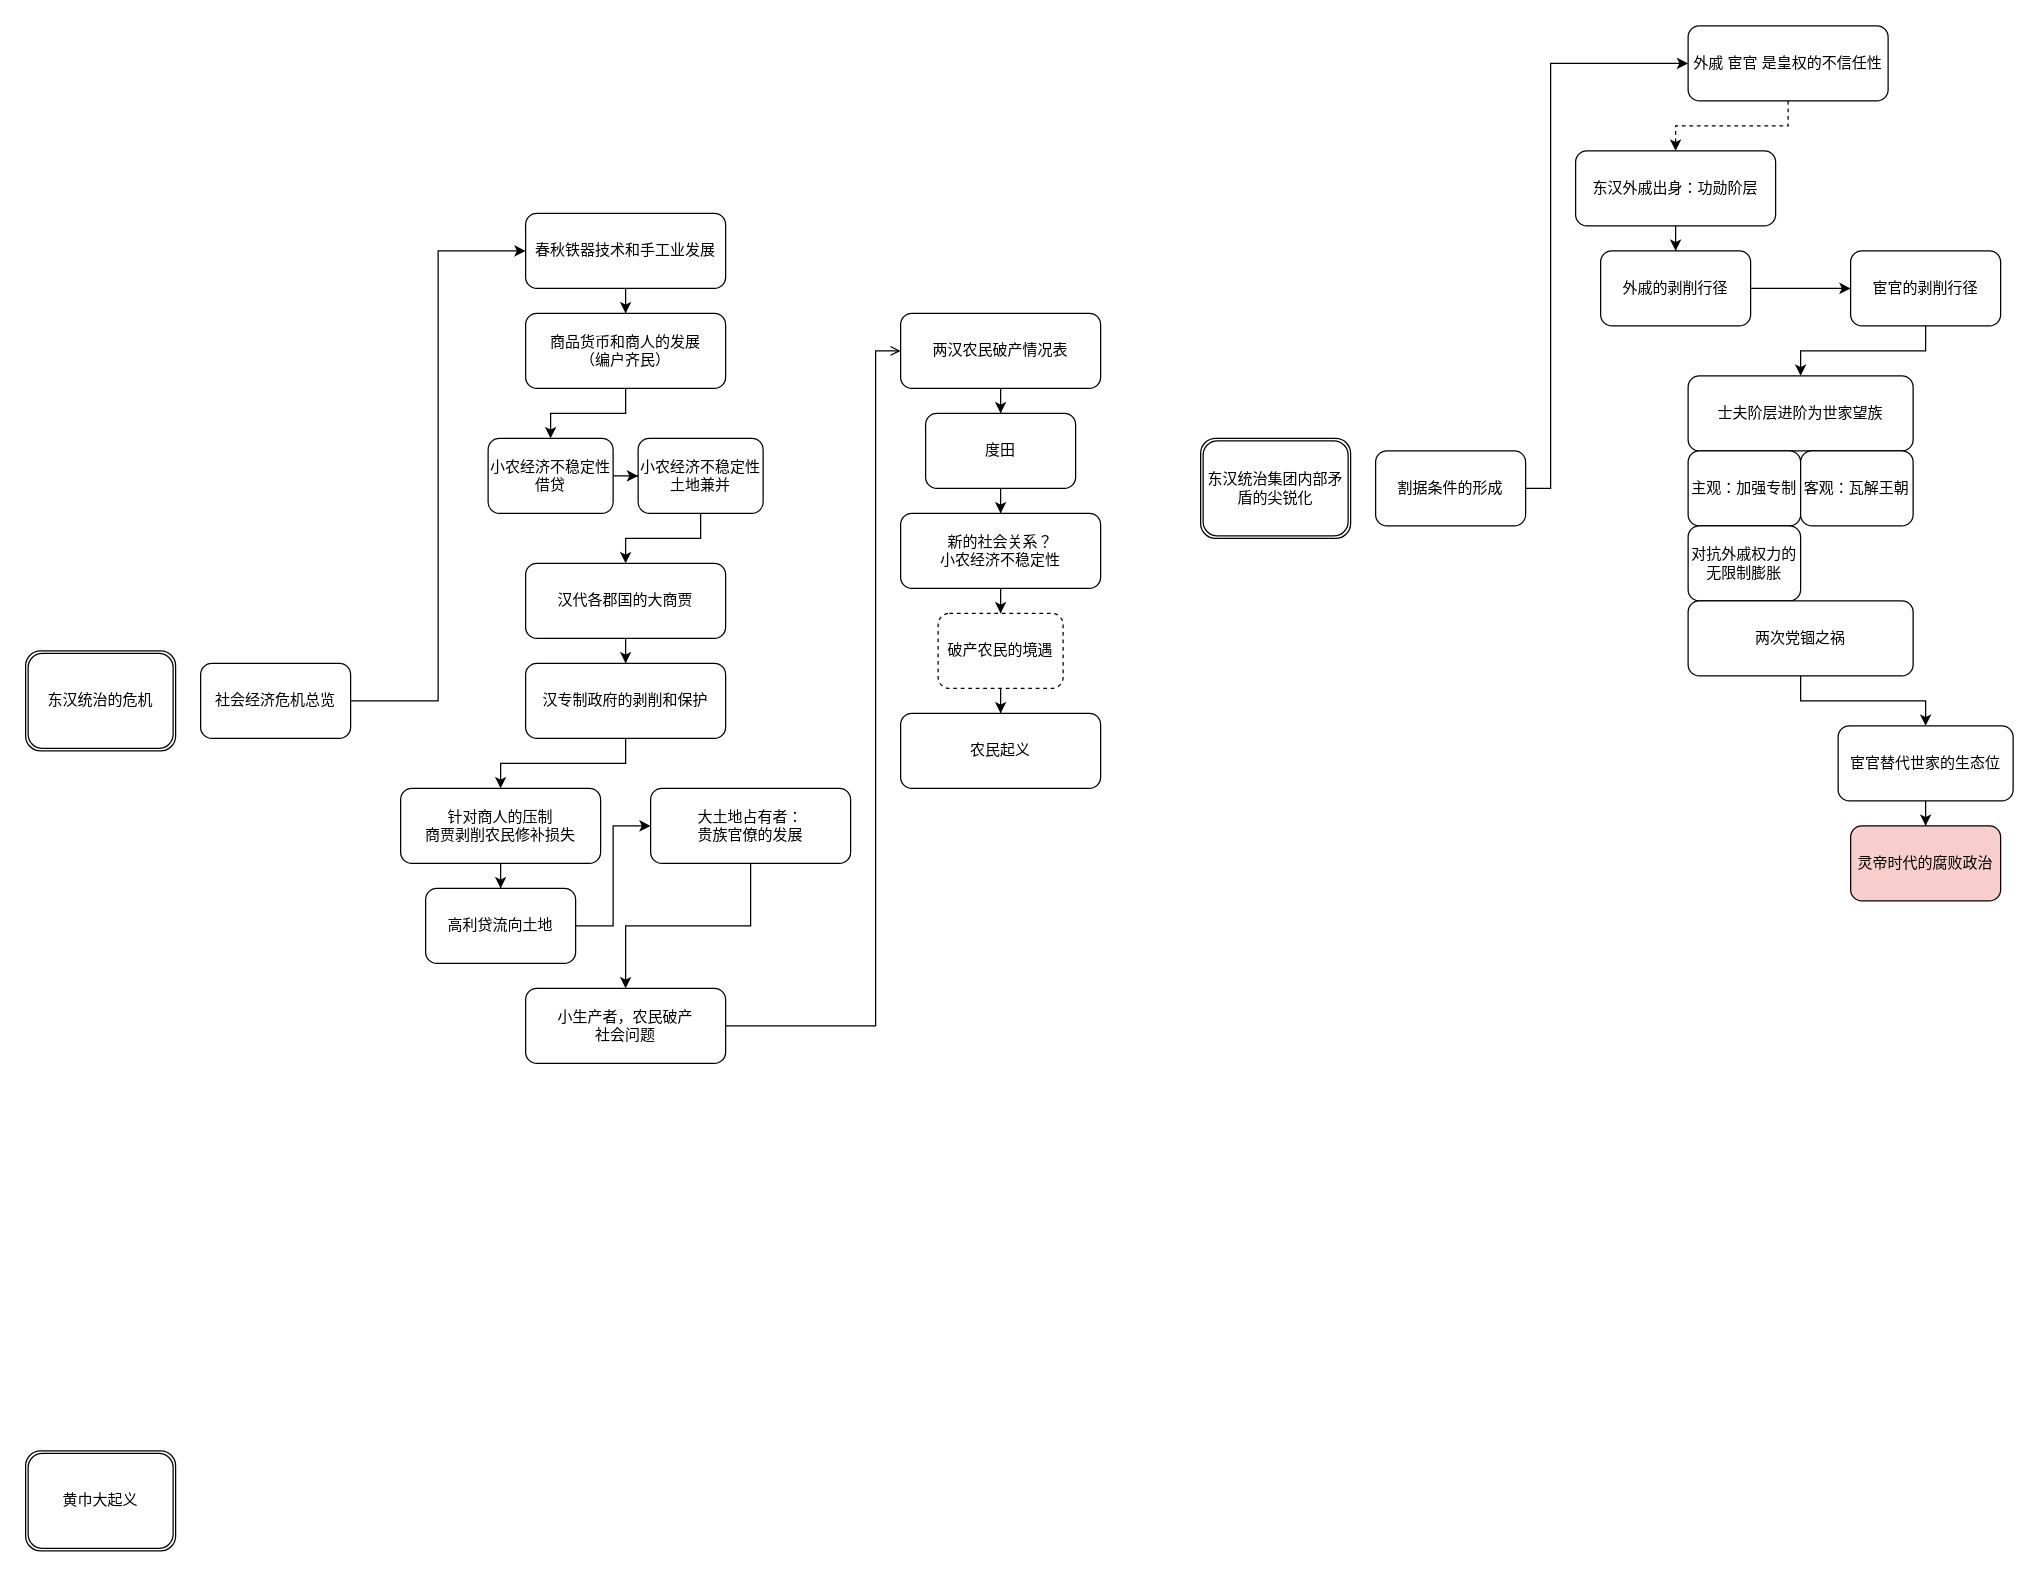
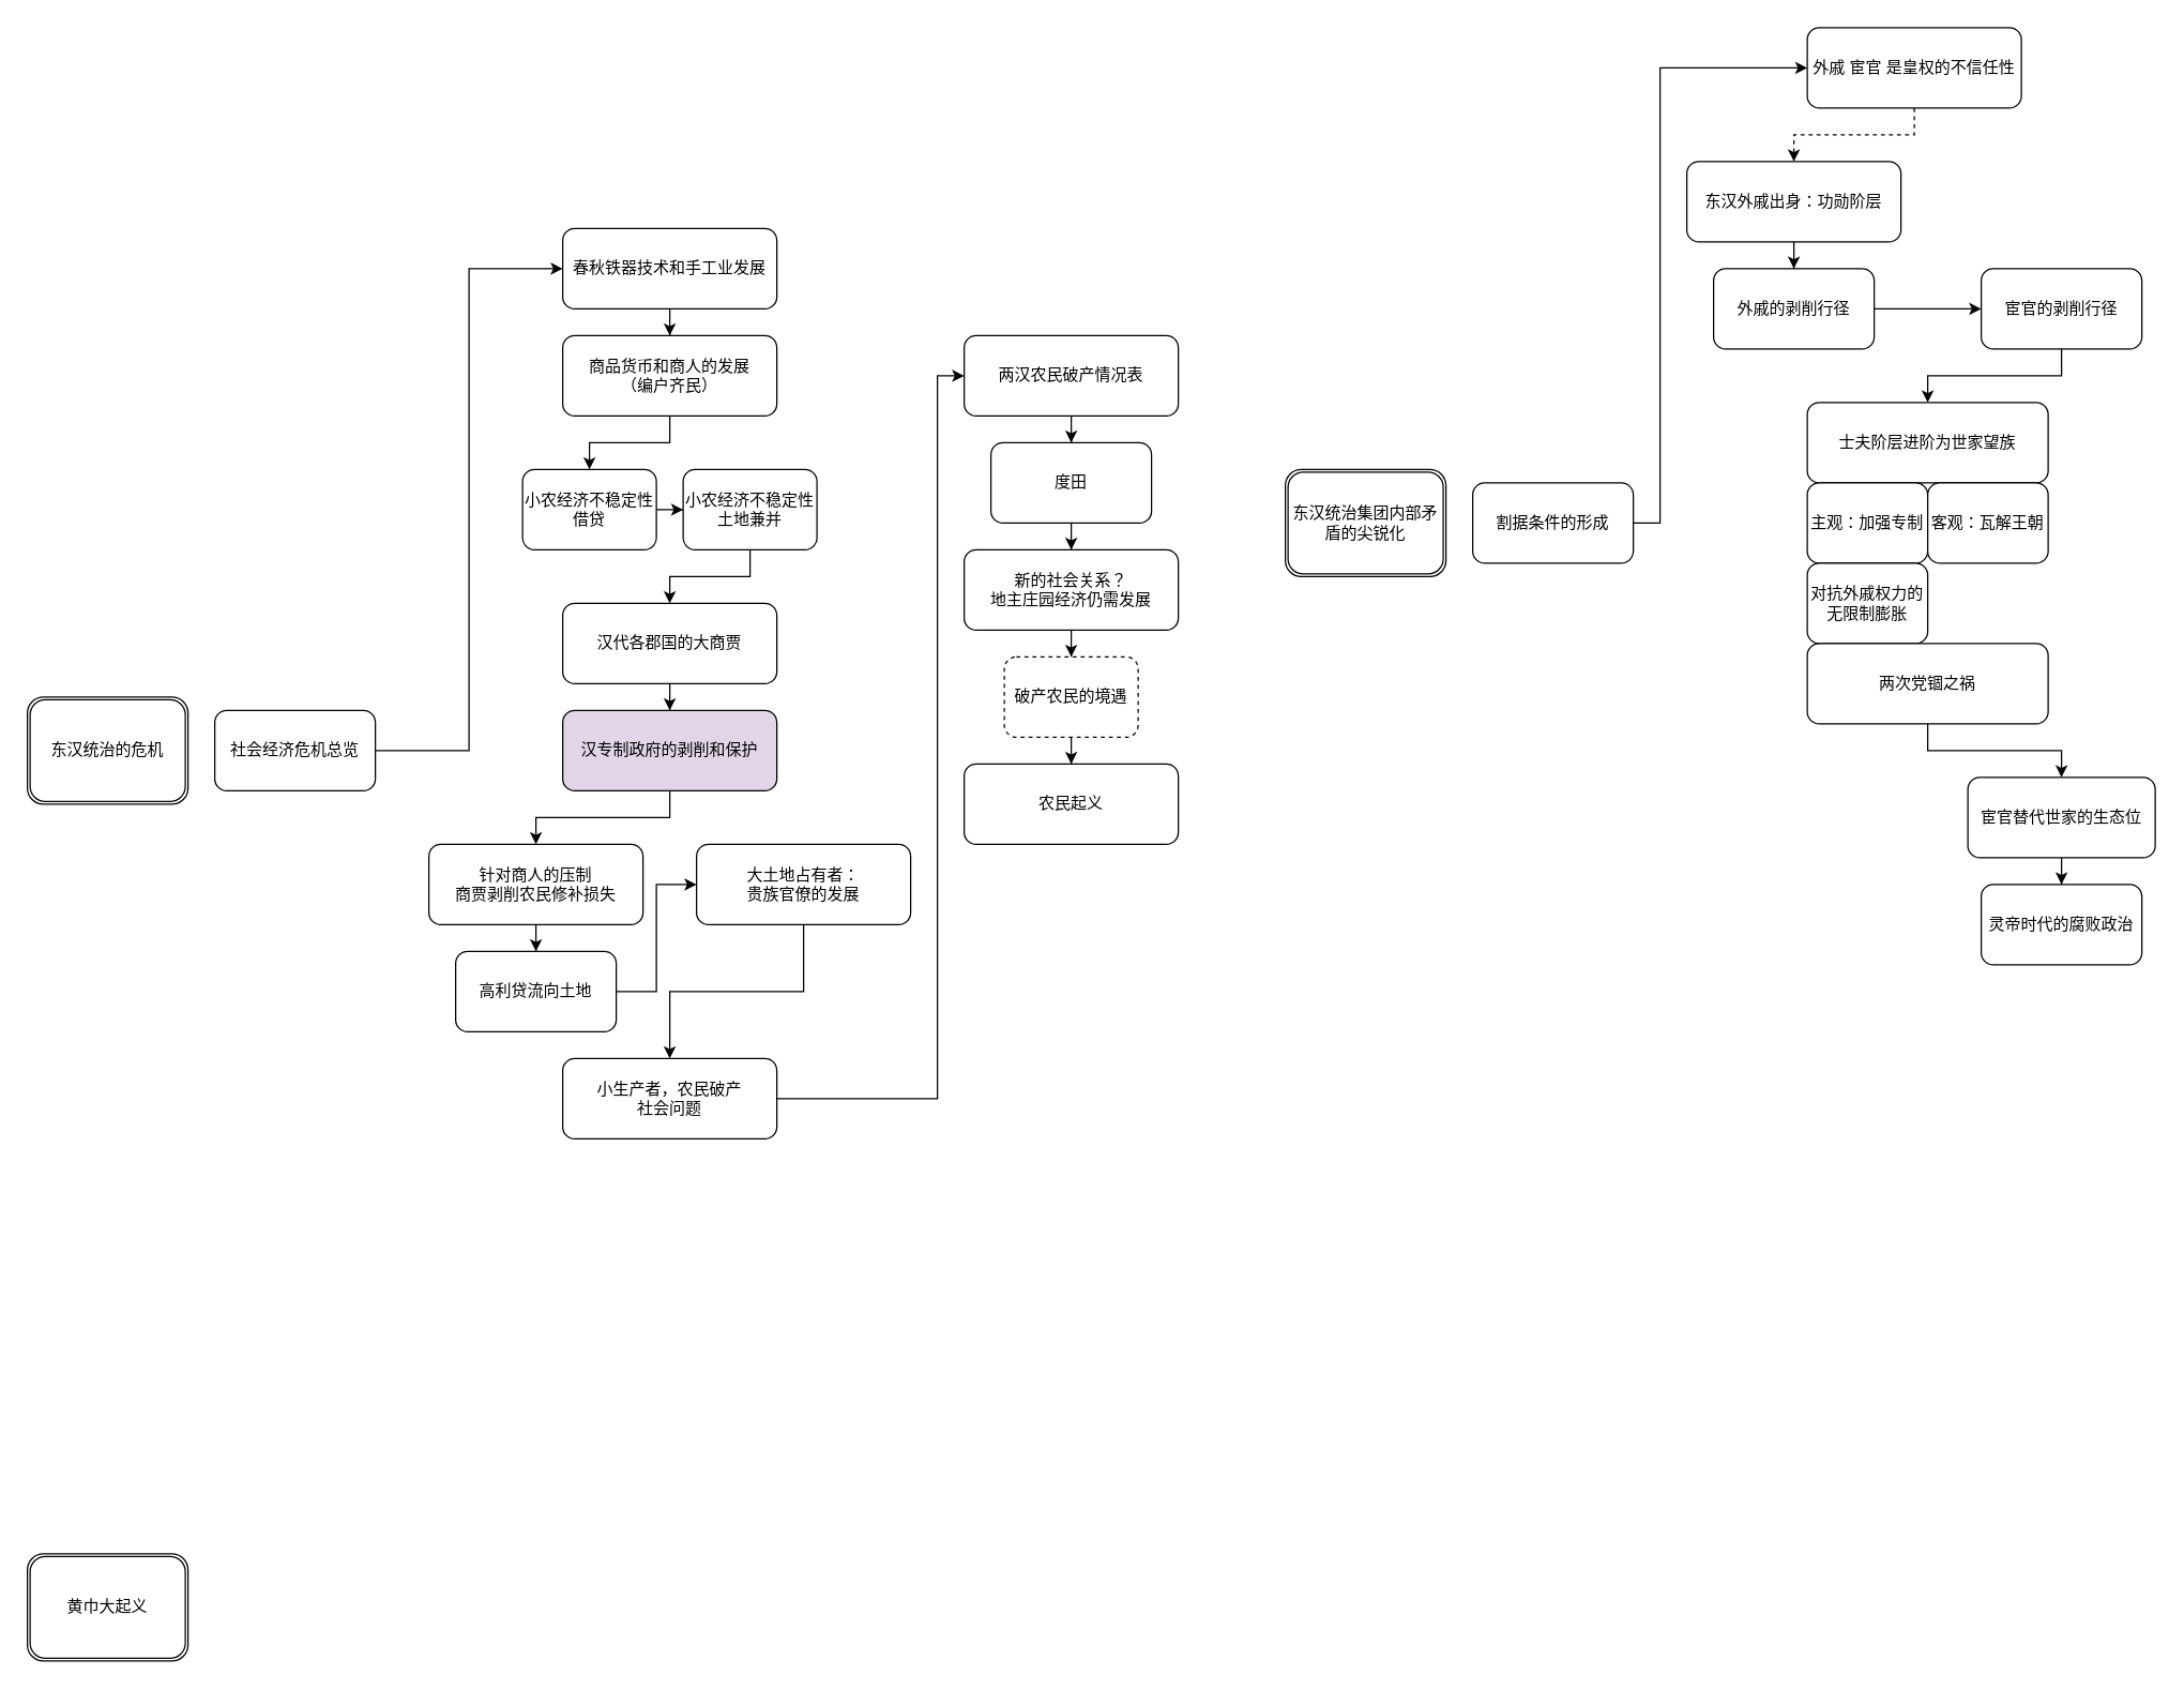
- <mxCell id="23" style="edgeStyle=orthogonalEdgeStyle;rounded=0;orthogonalLoop=1;jettySize=auto;html=1;entryX=0;entryY=0.5;entryDx=0;entryDy=0;endArrow=open;" parent="1" source="24" target="26" edge="1"><mxGeometry relative="1" as="geometry"><Array as="points"><mxPoint x="700" y="820" /><mxPoint x="700" y="280" /></Array></mxGeometry></mxCell>
+ <mxCell id="23" style="edgeStyle=orthogonalEdgeStyle;rounded=0;orthogonalLoop=1;jettySize=auto;html=1;entryX=0;entryY=0.5;entryDx=0;entryDy=0;" parent="1" source="24" target="26" edge="1"><mxGeometry relative="1" as="geometry"><Array as="points"><mxPoint x="700" y="820" /><mxPoint x="700" y="280" /></Array></mxGeometry></mxCell>
- <mxCell id="30" value="新的社会关系？&lt;br&gt;小农经济不稳定性" style="rounded=1;whiteSpace=wrap;html=1;" parent="1" vertex="1"><mxGeometry x="720" y="410" width="160" height="60" as="geometry" /></mxCell>
+ <mxCell id="30" value="新的社会关系？&lt;br&gt;地主庄园经济仍需发展" style="rounded=1;whiteSpace=wrap;html=1;" parent="1" vertex="1"><mxGeometry x="720" y="410" width="160" height="60" as="geometry" /></mxCell>
- <mxCell id="16" value="汉专制政府的剥削和保护" style="rounded=1;whiteSpace=wrap;html=1;" parent="1" vertex="1"><mxGeometry x="420" y="530" width="160" height="60" as="geometry" /></mxCell>
+ <mxCell id="16" value="汉专制政府的剥削和保护" style="rounded=1;whiteSpace=wrap;html=1;fillColor=#e1d5e7;" parent="1" vertex="1"><mxGeometry x="420" y="530" width="160" height="60" as="geometry" /></mxCell>
- <mxCell id="53" value="灵帝时代的腐败政治" style="rounded=1;whiteSpace=wrap;html=1;fillColor=#f8cecc;" parent="1" vertex="1"><mxGeometry x="1480" y="660" width="120" height="60" as="geometry" /></mxCell>
+ <mxCell id="53" value="灵帝时代的腐败政治" style="rounded=1;whiteSpace=wrap;html=1;" parent="1" vertex="1"><mxGeometry x="1480" y="660" width="120" height="60" as="geometry" /></mxCell>
